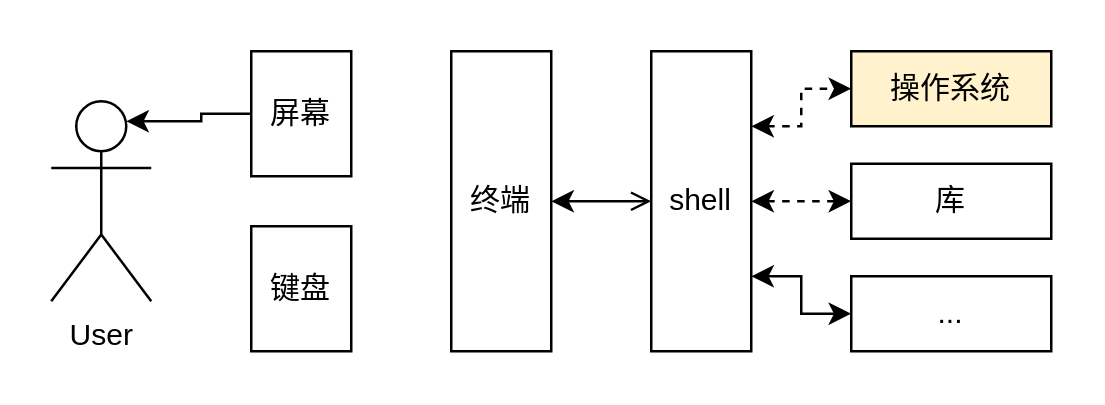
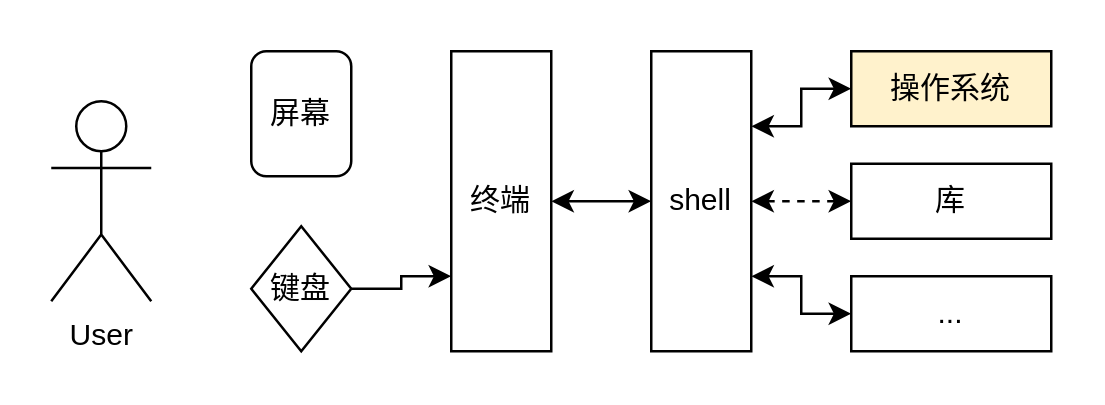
- <mxCell id="10" style="edgeStyle=orthogonalEdgeStyle;rounded=0;orthogonalLoop=1;jettySize=auto;html=1;exitX=1;exitY=0.25;exitDx=0;exitDy=0;entryX=0;entryY=0.5;entryDx=0;entryDy=0;startArrow=classic;startFill=1;dashed=1;" edge="1" parent="1" source="12" target="13"><mxGeometry relative="1" as="geometry"><Array as="points"><mxPoint x="320" y="50" /><mxPoint x="320" y="35" /></Array></mxGeometry></mxCell>
+ <mxCell id="10" style="edgeStyle=orthogonalEdgeStyle;rounded=0;orthogonalLoop=1;jettySize=auto;html=1;exitX=1;exitY=0.25;exitDx=0;exitDy=0;entryX=0;entryY=0.5;entryDx=0;entryDy=0;startArrow=classic;startFill=1;" edge="1" parent="1" source="12" target="13"><mxGeometry relative="1" as="geometry"><Array as="points"><mxPoint x="320" y="50" /><mxPoint x="320" y="35" /></Array></mxGeometry></mxCell>
- <mxCell id="8" value="屏幕" style="rounded=0;whiteSpace=wrap;html=1;" vertex="1" parent="1"><mxGeometry x="100" y="20" width="40" height="50" as="geometry" /></mxCell>
+ <mxCell id="8" value="屏幕" style="whiteSpace=wrap;html=1;rounded=1;" vertex="1" parent="1"><mxGeometry x="100" y="20" width="40" height="50" as="geometry" /></mxCell>
- <mxCell id="7" style="edgeStyle=orthogonalEdgeStyle;rounded=0;orthogonalLoop=1;jettySize=auto;html=1;exitX=0;exitY=0.5;exitDx=0;exitDy=0;entryX=0.75;entryY=0.1;entryDx=0;entryDy=0;entryPerimeter=0;" edge="1" parent="1" source="8" target="2"><mxGeometry relative="1" as="geometry" /></mxCell>
- <mxCell id="3" style="edgeStyle=orthogonalEdgeStyle;rounded=0;orthogonalLoop=1;jettySize=auto;html=1;exitX=1;exitY=0.5;exitDx=0;exitDy=0;entryX=0;entryY=0.5;entryDx=0;entryDy=0;startArrow=classic;startFill=1;endArrow=open;" edge="1" parent="1" source="4" target="12"><mxGeometry relative="1" as="geometry" /></mxCell>
+ <mxCell id="3" style="edgeStyle=orthogonalEdgeStyle;rounded=0;orthogonalLoop=1;jettySize=auto;html=1;exitX=1;exitY=0.5;exitDx=0;exitDy=0;entryX=0;entryY=0.5;entryDx=0;entryDy=0;startArrow=classic;startFill=1;" edge="1" parent="1" source="4" target="12"><mxGeometry relative="1" as="geometry" /></mxCell>
- <mxCell id="6" value="键盘" style="rounded=0;whiteSpace=wrap;html=1;" vertex="1" parent="1"><mxGeometry x="100" y="90" width="40" height="50" as="geometry" /></mxCell>
+ <mxCell id="6" value="键盘" style="rhombus;whiteSpace=wrap;html=1;" vertex="1" parent="1"><mxGeometry x="100" y="90" width="40" height="50" as="geometry" /></mxCell>
+ <mxCell id="5" style="edgeStyle=orthogonalEdgeStyle;rounded=0;orthogonalLoop=1;jettySize=auto;html=1;entryX=0;entryY=0.75;entryDx=0;entryDy=0;" edge="1" parent="1" source="6" target="4"><mxGeometry relative="1" as="geometry" /></mxCell>
